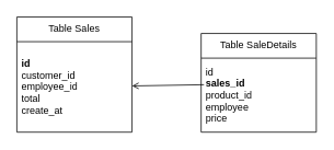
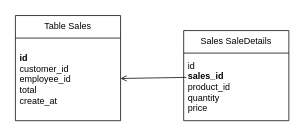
- <mxCell id="4" value="Table SaleDetails" style="swimlane;fontStyle=0;childLayout=stackLayout;horizontal=1;startSize=30;horizontalStack=0;resizeParent=1;resizeParentMax=0;resizeLast=0;collapsible=1;marginBottom=0;whiteSpace=wrap;html=1;" parent="1" vertex="1"><mxGeometry x="244" y="40" width="140" height="120" as="geometry" /></mxCell>
+ <mxCell id="4" value="Sales SaleDetails" style="swimlane;fontStyle=0;childLayout=stackLayout;horizontal=1;startSize=30;horizontalStack=0;resizeParent=1;resizeParentMax=0;resizeLast=0;collapsible=1;marginBottom=0;whiteSpace=wrap;html=1;" parent="1" vertex="1"><mxGeometry x="244" y="40" width="140" height="120" as="geometry" /></mxCell>
- <mxCell id="5" value="id&lt;br&gt;&lt;b&gt;sales_id&lt;br&gt;&lt;/b&gt;product_id&lt;br&gt;employee&lt;br&gt;price" style="text;strokeColor=none;fillColor=none;align=left;verticalAlign=middle;spacingLeft=4;spacingRight=4;overflow=hidden;points=[[0,0.5],[1,0.5]];portConstraint=eastwest;rotatable=0;whiteSpace=wrap;html=1;" parent="4" vertex="1"><mxGeometry y="30" width="140" height="90" as="geometry" /></mxCell>
+ <mxCell id="5" value="id&lt;br&gt;&lt;b&gt;sales_id&lt;br&gt;&lt;/b&gt;product_id&lt;br&gt;quantity&lt;br&gt;price" style="text;strokeColor=none;fillColor=none;align=left;verticalAlign=middle;spacingLeft=4;spacingRight=4;overflow=hidden;points=[[0,0.5],[1,0.5]];portConstraint=eastwest;rotatable=0;whiteSpace=wrap;html=1;" parent="4" vertex="1"><mxGeometry y="30" width="140" height="90" as="geometry" /></mxCell>
